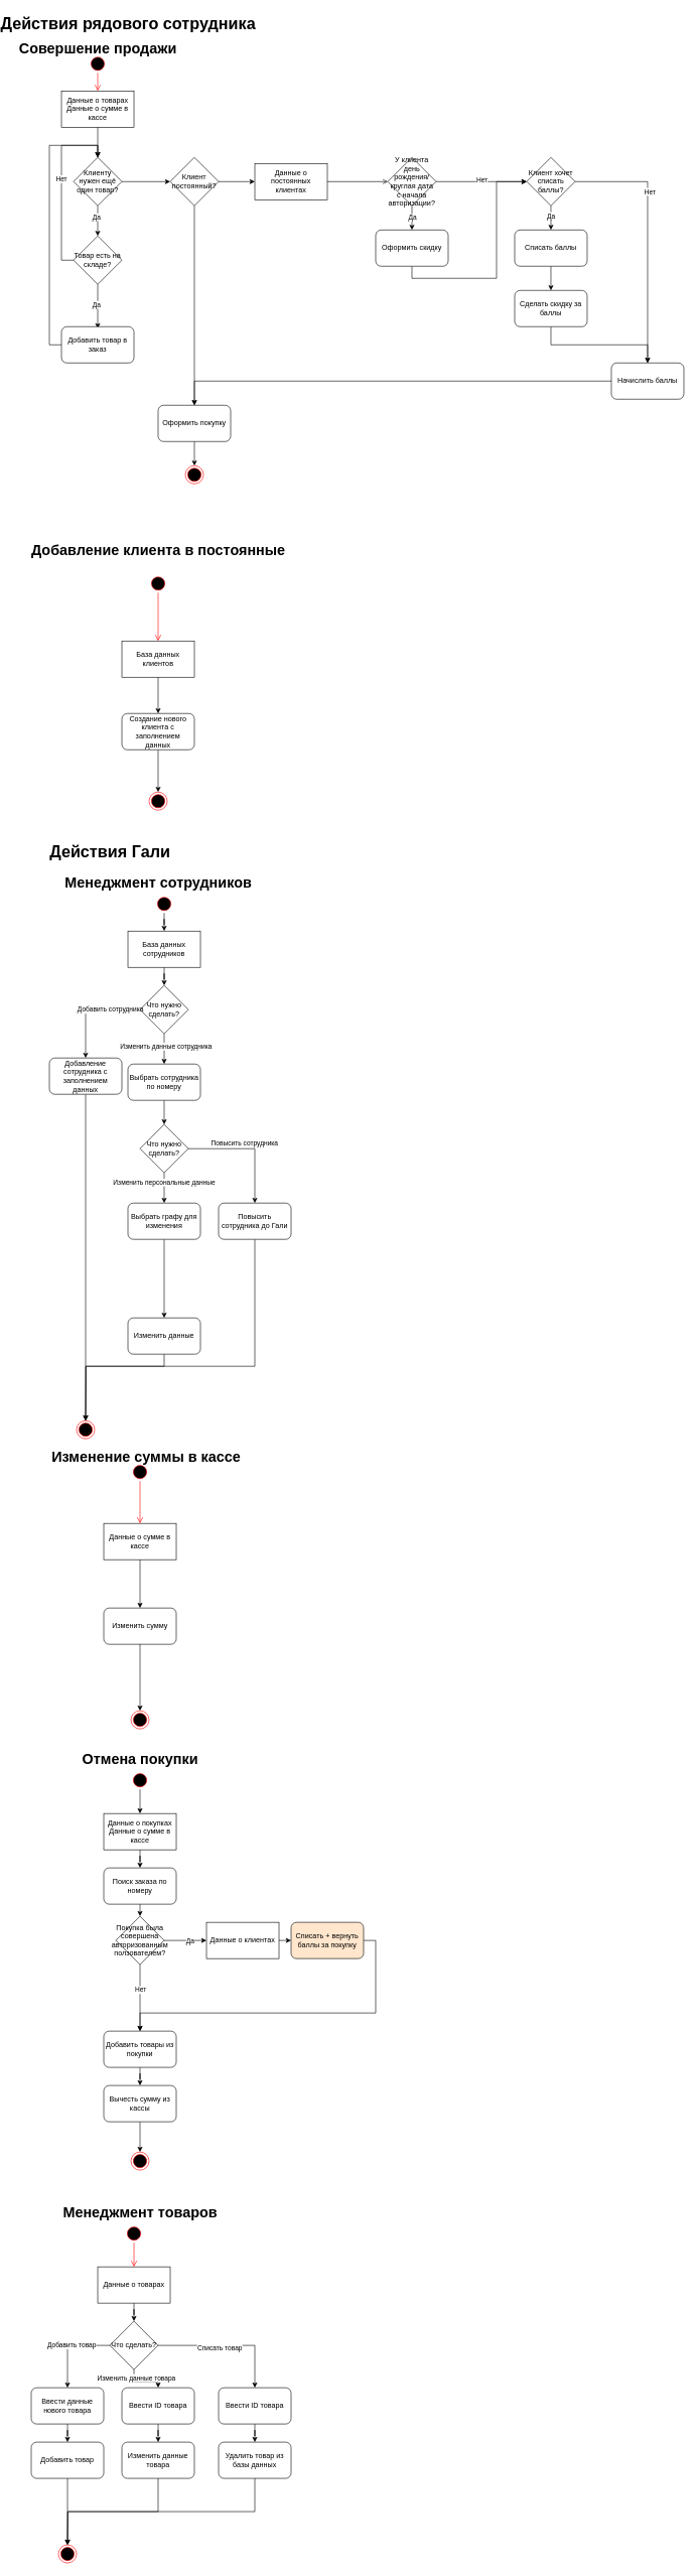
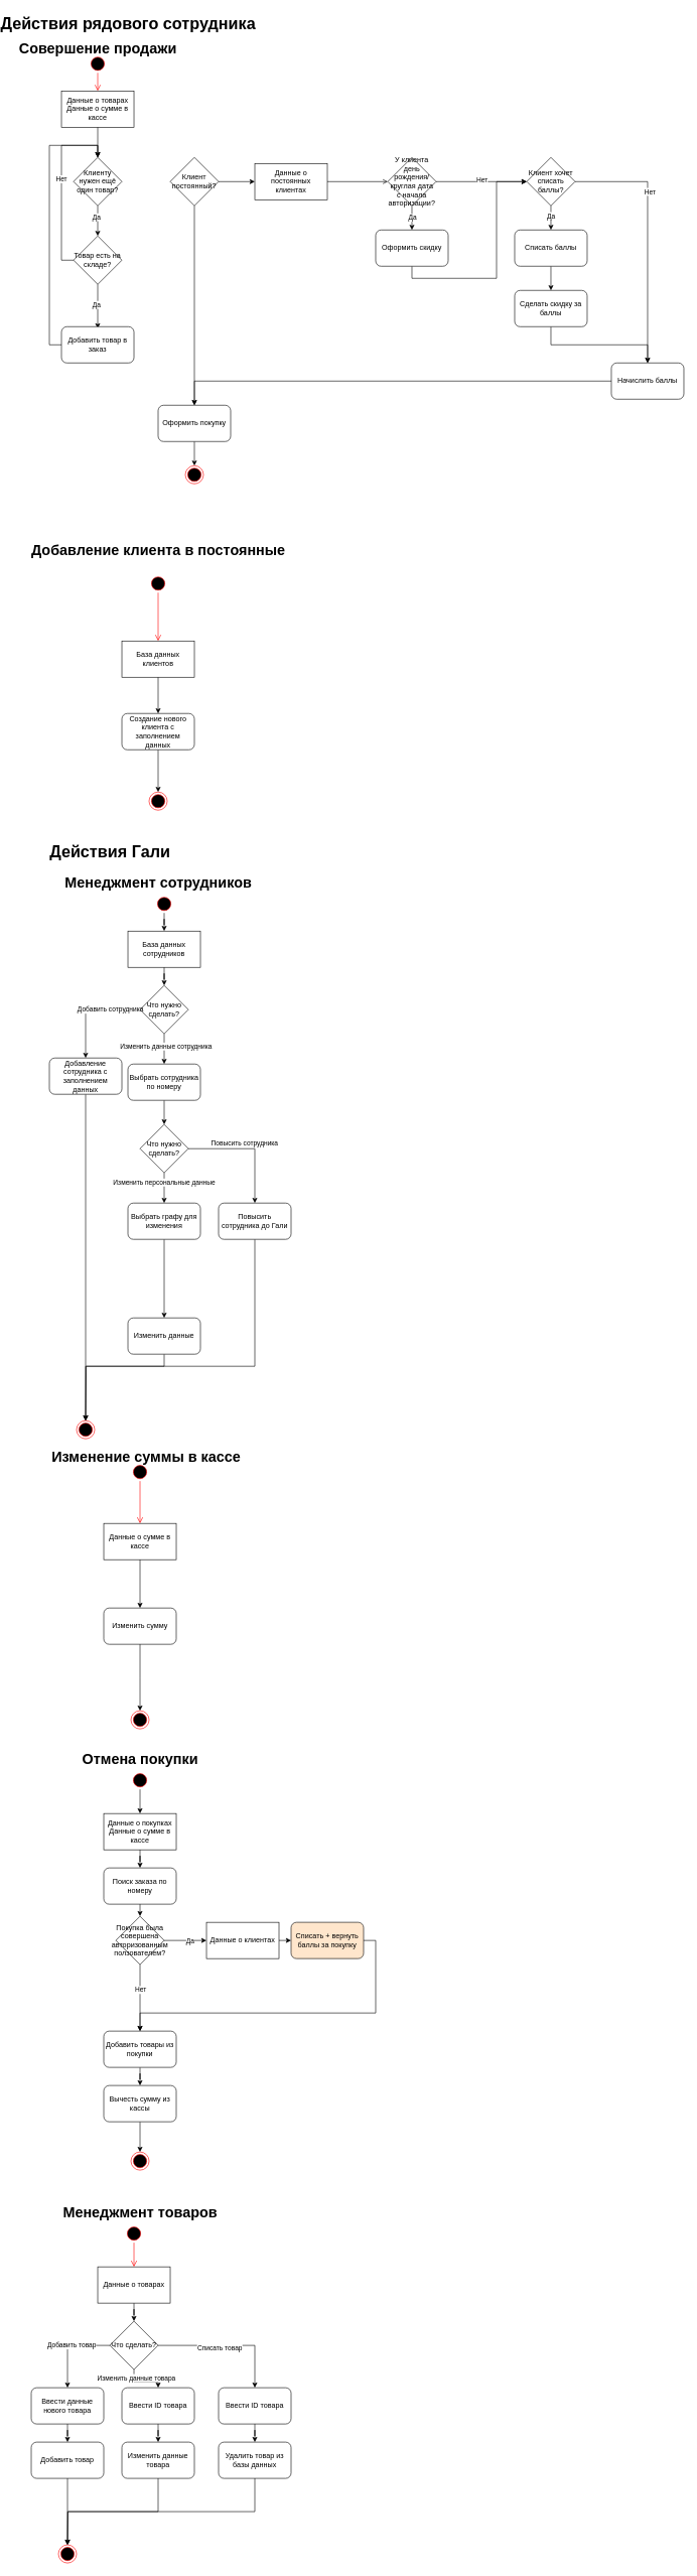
- <mxCell id="7" value="" style="edgeStyle=orthogonalEdgeStyle;rounded=0;orthogonalLoop=1;jettySize=auto;html=1;" edge="1" parent="1" source="8" target="17"><mxGeometry relative="1" as="geometry" /></mxCell>
